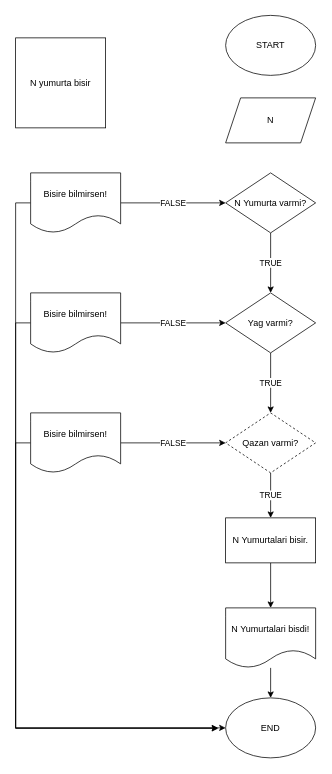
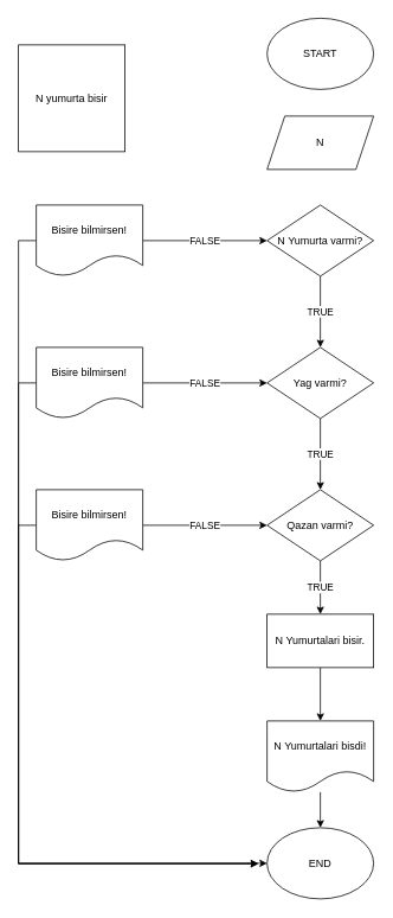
- <mxCell id="10" value="Qazan varmi?" style="rhombus;whiteSpace=wrap;html=1;dashed=1;" vertex="1" parent="1"><mxGeometry x="300" y="550" width="120" height="80" as="geometry" /></mxCell>
+ <mxCell id="10" value="Qazan varmi?" style="rhombus;whiteSpace=wrap;html=1;" vertex="1" parent="1"><mxGeometry x="300" y="550" width="120" height="80" as="geometry" /></mxCell>
